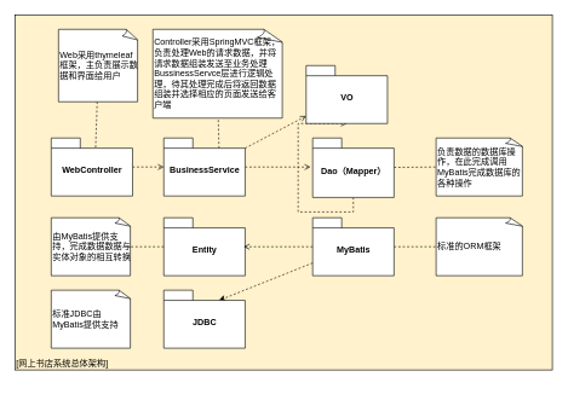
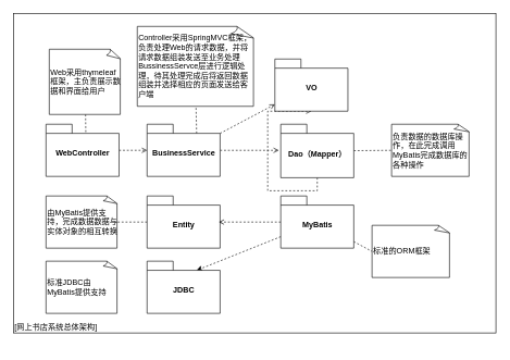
- <mxCell id="22" value="Web采用thymeleaf框架，主负责展示数据和界面给用户" style="whiteSpace=wrap;html=1;shape=mxgraph.basic.document;align=left;" parent="1" vertex="1"><mxGeometry x="80" y="40" width="110" height="100" as="geometry" /></mxCell>
+ <mxCell id="22" value="Web采用thymeleaf框架，主负责展示数据和界面给用户" style="whiteSpace=wrap;html=1;shape=mxgraph.basic.document;align=left;" parent="1" vertex="1"><mxGeometry x="75" y="75" width="110" height="100" as="geometry" /></mxCell>
- <mxCell id="2" value="&lt;div style=&quot;text-align: left&quot;&gt;&lt;/div&gt;&lt;div style=&quot;text-align: left&quot;&gt;[网上书店系统总体架构]&lt;/div&gt;" style="rounded=0;whiteSpace=wrap;html=1;labelBackgroundColor=none;fillColor=#fff2cc;fontColor=#000000;align=left;arcSize=5;strokeColor=#000000;verticalAlign=bottom;metaEdit=1;metaData={&quot;c4Type&quot;:{&quot;editable&quot;:false}};points=[[0.25,0,0],[0.5,0,0],[0.75,0,0],[1,0.25,0],[1,0.5,0],[1,0.75,0],[0.75,1,0],[0.5,1,0],[0.25,1,0],[0,0.75,0],[0,0.5,0],[0,0.25,0]];" parent="1" vertex="1"><mxGeometry x="20" y="20" width="740" height="490" as="geometry" /></mxCell>
+ <mxCell id="2" value="&lt;div style=&quot;text-align: left&quot;&gt;&lt;/div&gt;&lt;div style=&quot;text-align: left&quot;&gt;[网上书店系统总体架构]&lt;/div&gt;" style="rounded=0;whiteSpace=wrap;html=1;labelBackgroundColor=none;fillColor=#ffffff;fontColor=#000000;align=left;arcSize=5;strokeColor=#000000;verticalAlign=bottom;metaEdit=1;metaData={&quot;c4Type&quot;:{&quot;editable&quot;:false}};points=[[0.25,0,0],[0.5,0,0],[0.75,0,0],[1,0.25,0],[1,0.5,0],[1,0.75,0],[0.75,1,0],[0.5,1,0],[0.25,1,0],[0,0.75,0],[0,0.5,0],[0,0.25,0]];" parent="1" vertex="1"><mxGeometry x="20" y="20" width="740" height="490" as="geometry" /></mxCell>
- <mxCell id="27" value="标准的ORM框架" style="whiteSpace=wrap;html=1;shape=mxgraph.basic.document;align=left;" parent="1" vertex="1"><mxGeometry x="600" y="300" width="120" height="80" as="geometry" /></mxCell>
+ <mxCell id="27" value="标准的ORM框架" style="whiteSpace=wrap;html=1;shape=mxgraph.basic.document;align=left;" parent="1" vertex="1"><mxGeometry x="570" y="345" width="120" height="80" as="geometry" /></mxCell>
